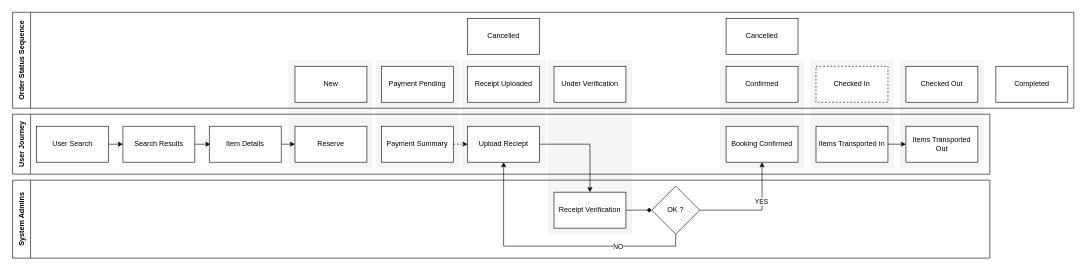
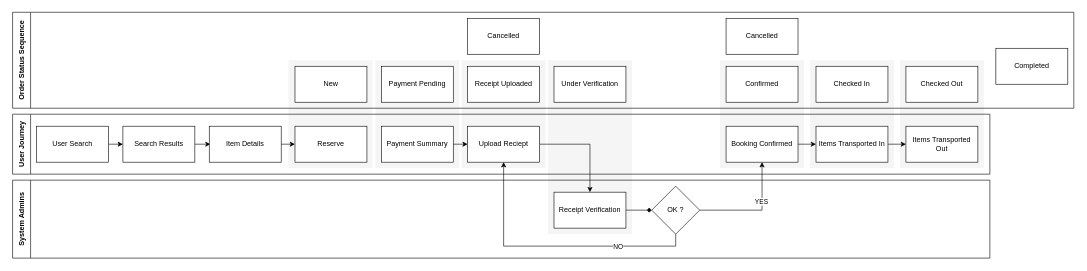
- <mxCell id="42" value="Checked In" style="rounded=0;whiteSpace=wrap;html=1;dashed=1;" parent="34" vertex="1"><mxGeometry x="1340" y="90" width="120" height="60" as="geometry" /></mxCell>
+ <mxCell id="42" value="Checked In" style="rounded=0;whiteSpace=wrap;html=1;" parent="34" vertex="1"><mxGeometry x="1340" y="90" width="120" height="60" as="geometry" /></mxCell>
- <mxCell id="44" value="Completed" style="rounded=0;whiteSpace=wrap;html=1;" parent="34" vertex="1"><mxGeometry x="1640" y="90" width="120" height="60" as="geometry" /></mxCell>
+ <mxCell id="44" value="Completed" style="rounded=0;whiteSpace=wrap;html=1;" parent="34" vertex="1"><mxGeometry x="1640" y="60" width="120" height="60" as="geometry" /></mxCell>
- <mxCell id="16" style="edgeStyle=orthogonalEdgeStyle;rounded=0;orthogonalLoop=1;jettySize=auto;html=1;exitX=1;exitY=0.5;exitDx=0;exitDy=0;entryX=0;entryY=0.5;entryDx=0;entryDy=0;dashed=1;" parent="1" source="17" target="19" edge="1"><mxGeometry relative="1" as="geometry" /></mxCell>
+ <mxCell id="16" style="edgeStyle=orthogonalEdgeStyle;rounded=0;orthogonalLoop=1;jettySize=auto;html=1;exitX=1;exitY=0.5;exitDx=0;exitDy=0;entryX=0;entryY=0.5;entryDx=0;entryDy=0;" parent="1" source="17" target="19" edge="1"><mxGeometry relative="1" as="geometry" /></mxCell>
+ <mxCell id="31" style="edgeStyle=orthogonalEdgeStyle;rounded=0;orthogonalLoop=1;jettySize=auto;html=1;exitX=1;exitY=0.5;exitDx=0;exitDy=0;entryX=0;entryY=0.5;entryDx=0;entryDy=0;" parent="27" source="28" target="29" edge="1"><mxGeometry relative="1" as="geometry" /></mxCell>
